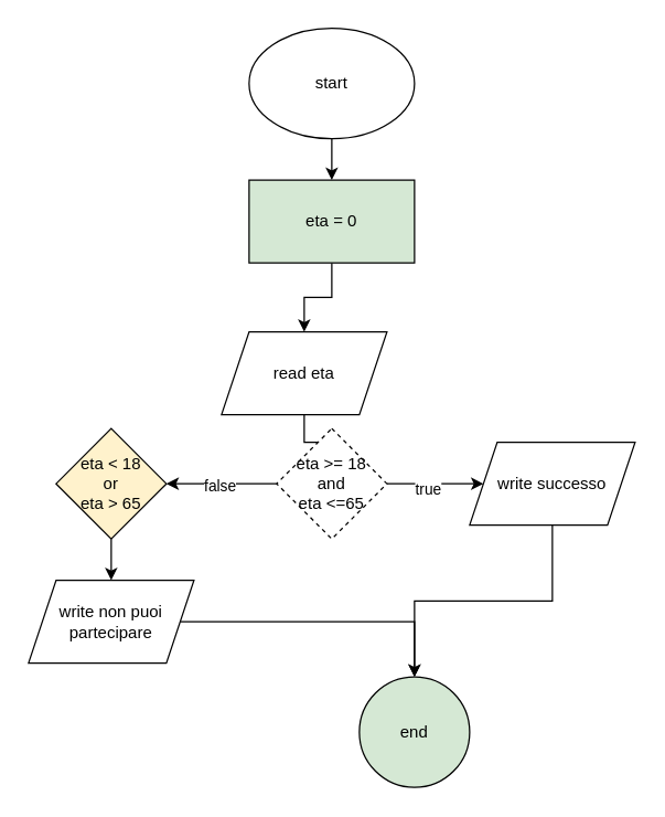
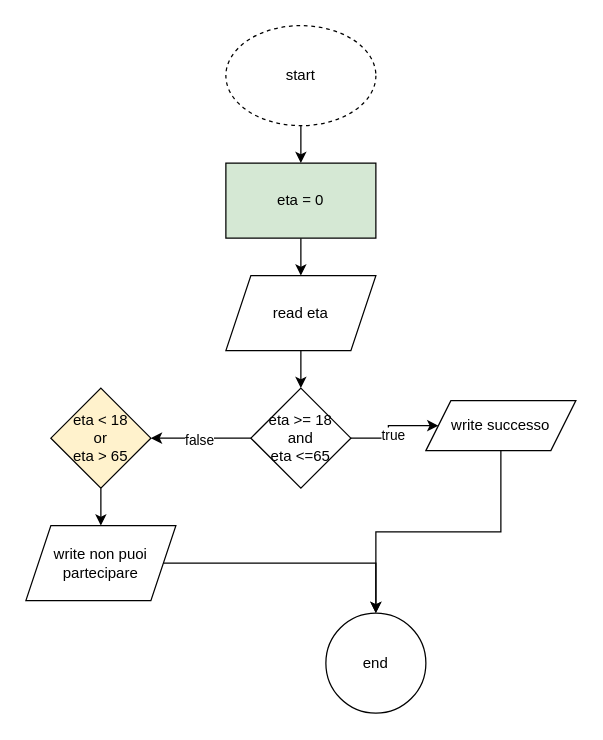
- <mxCell id="3" value="start" style="ellipse;whiteSpace=wrap;html=1;" vertex="1" parent="1"><mxGeometry x="180" y="20" width="120" height="80" as="geometry" /></mxCell>
+ <mxCell id="3" value="start" style="ellipse;whiteSpace=wrap;html=1;dashed=1;" vertex="1" parent="1"><mxGeometry x="180" y="20" width="120" height="80" as="geometry" /></mxCell>
- <mxCell id="7" value="read eta" style="shape=parallelogram;perimeter=parallelogramPerimeter;whiteSpace=wrap;html=1;fixedSize=1;rounded=0;" vertex="1" parent="1"><mxGeometry x="160" y="240" width="120" height="60" as="geometry" /></mxCell>
+ <mxCell id="7" value="read eta" style="shape=parallelogram;perimeter=parallelogramPerimeter;whiteSpace=wrap;html=1;fixedSize=1;rounded=0;" vertex="1" parent="1"><mxGeometry x="180" y="220" width="120" height="60" as="geometry" /></mxCell>
- <mxCell id="12" value="&lt;div&gt;eta &amp;gt;= 18 &lt;br&gt;&lt;/div&gt;&lt;div&gt;and &lt;br&gt;&lt;/div&gt;&lt;div&gt;eta &amp;lt;=65&lt;br&gt;&lt;/div&gt;" style="rhombus;whiteSpace=wrap;html=1;rounded=0;dashed=1;" vertex="1" parent="1"><mxGeometry x="200" y="310" width="80" height="80" as="geometry" /></mxCell>
+ <mxCell id="12" value="&lt;div&gt;eta &amp;gt;= 18 &lt;br&gt;&lt;/div&gt;&lt;div&gt;and &lt;br&gt;&lt;/div&gt;&lt;div&gt;eta &amp;lt;=65&lt;br&gt;&lt;/div&gt;" style="rhombus;whiteSpace=wrap;html=1;rounded=0;" vertex="1" parent="1"><mxGeometry x="200" y="310" width="80" height="80" as="geometry" /></mxCell>
- <mxCell id="14" value="write successo" style="shape=parallelogram;perimeter=parallelogramPerimeter;whiteSpace=wrap;html=1;fixedSize=1;rounded=0;" vertex="1" parent="1"><mxGeometry x="340" y="320" width="120" height="60" as="geometry" /></mxCell>
+ <mxCell id="14" value="write successo" style="shape=parallelogram;perimeter=parallelogramPerimeter;whiteSpace=wrap;html=1;fixedSize=1;rounded=0;" vertex="1" parent="1"><mxGeometry x="340" y="320" width="120" height="40" as="geometry" /></mxCell>
- <mxCell id="19" value="end" style="ellipse;whiteSpace=wrap;html=1;rounded=0;fillColor=#d5e8d4;" vertex="1" parent="1"><mxGeometry x="260" y="490" width="80" height="80" as="geometry" /></mxCell>
+ <mxCell id="19" value="end" style="ellipse;whiteSpace=wrap;html=1;rounded=0;" vertex="1" parent="1"><mxGeometry x="260" y="490" width="80" height="80" as="geometry" /></mxCell>
